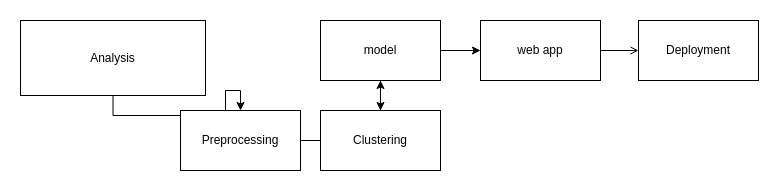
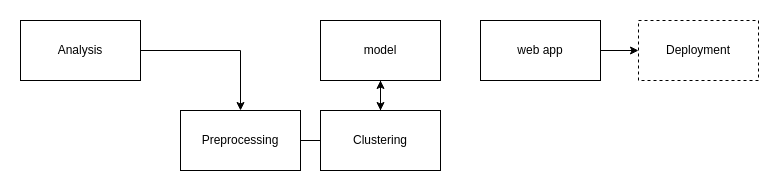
- <mxCell id="7" value="" style="edgeStyle=orthogonalEdgeStyle;rounded=0;orthogonalLoop=1;jettySize=auto;html=1;" edge="1" parent="1" source="8" target="11"><mxGeometry relative="1" as="geometry" /></mxCell>
- <mxCell id="10" style="edgeStyle=orthogonalEdgeStyle;rounded=0;orthogonalLoop=1;jettySize=auto;html=1;entryX=0;entryY=0.5;entryDx=0;entryDy=0;endArrow=open;" edge="1" parent="1" source="11" target="12"><mxGeometry relative="1" as="geometry" /></mxCell>
+ <mxCell id="10" style="edgeStyle=orthogonalEdgeStyle;rounded=0;orthogonalLoop=1;jettySize=auto;html=1;entryX=0;entryY=0.5;entryDx=0;entryDy=0;" edge="1" parent="1" source="11" target="12"><mxGeometry relative="1" as="geometry" /></mxCell>
- <mxCell id="12" value="Deployment" style="rounded=0;whiteSpace=wrap;html=1;" vertex="1" parent="1"><mxGeometry x="638" y="20" width="120" height="60" as="geometry" /></mxCell>
+ <mxCell id="12" value="Deployment" style="rounded=0;whiteSpace=wrap;html=1;dashed=1;" vertex="1" parent="1"><mxGeometry x="638" y="20" width="120" height="60" as="geometry" /></mxCell>
- <mxCell id="3" value="Analysis" style="rounded=0;whiteSpace=wrap;html=1;" vertex="1" parent="1"><mxGeometry x="20" y="20" width="185" height="75" as="geometry" /></mxCell>
+ <mxCell id="3" value="Analysis" style="rounded=0;whiteSpace=wrap;html=1;" vertex="1" parent="1"><mxGeometry x="20" y="20" width="120" height="60" as="geometry" /></mxCell>
